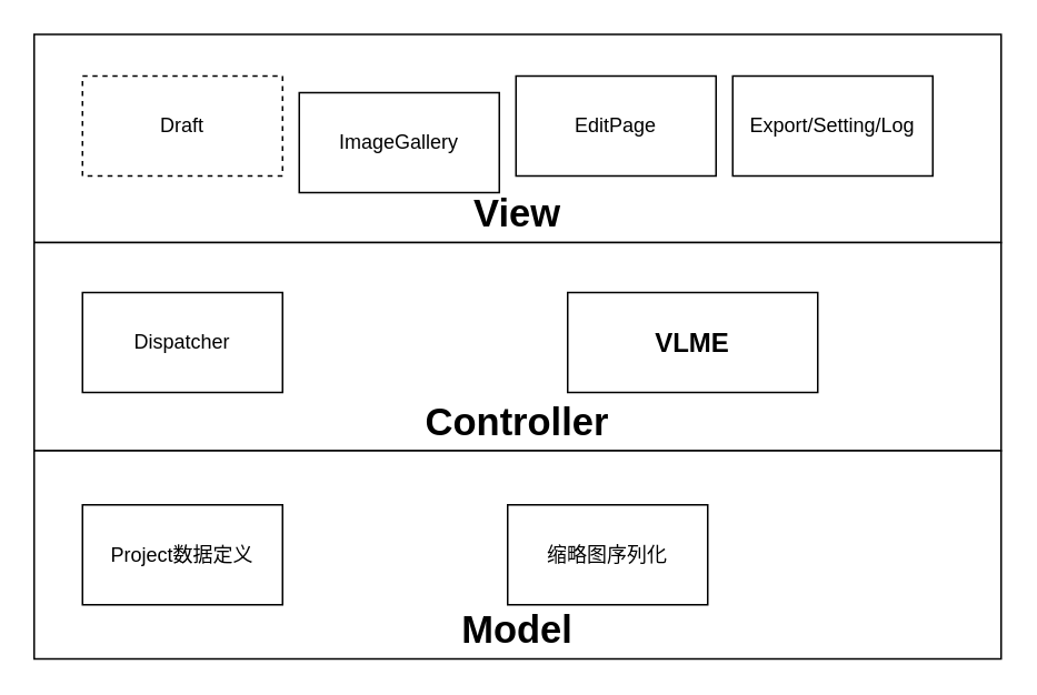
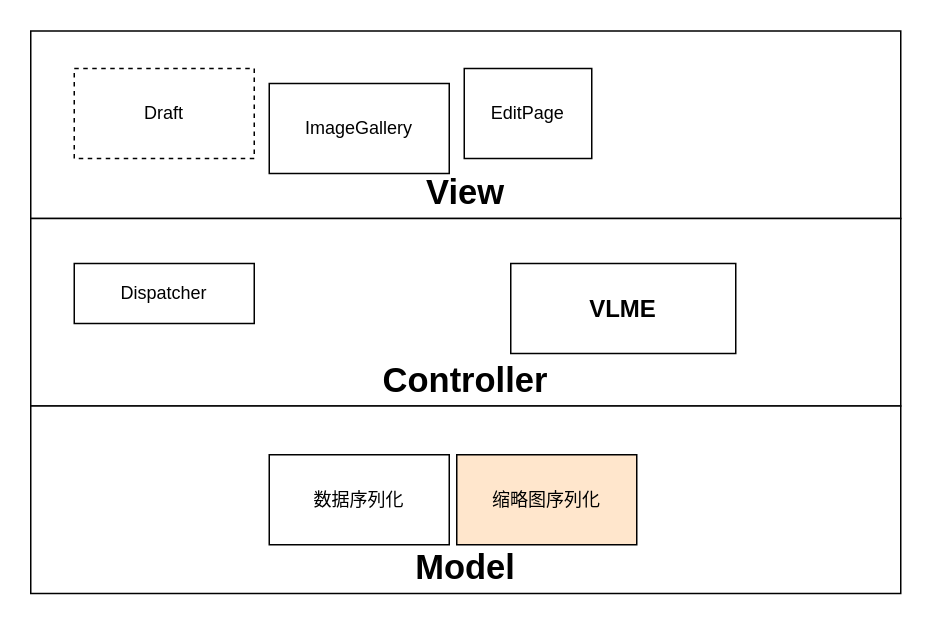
- <mxCell id="5" value="EditPage" style="rounded=0;whiteSpace=wrap;html=1;" vertex="1" parent="1"><mxGeometry x="309" y="45" width="120" height="60" as="geometry" /></mxCell>
+ <mxCell id="5" value="EditPage" style="rounded=0;whiteSpace=wrap;html=1;" vertex="1" parent="1"><mxGeometry x="309" y="45" width="85" height="60" as="geometry" /></mxCell>
- <mxCell id="6" value="Export/Setting/Log" style="rounded=0;whiteSpace=wrap;html=1;" vertex="1" parent="1"><mxGeometry x="439" y="45" width="120" height="60" as="geometry" /></mxCell>
- <mxCell id="10" value="Dispatcher" style="rounded=0;whiteSpace=wrap;html=1;" vertex="1" parent="1"><mxGeometry x="49" y="175" width="120" height="60" as="geometry" /></mxCell>
+ <mxCell id="10" value="Dispatcher" style="rounded=0;whiteSpace=wrap;html=1;" vertex="1" parent="1"><mxGeometry x="49" y="175" width="120" height="40" as="geometry" /></mxCell>
- <mxCell id="11" value="Project数据定义" style="rounded=0;whiteSpace=wrap;html=1;" vertex="1" parent="1"><mxGeometry x="49" y="302.5" width="120" height="60" as="geometry" /></mxCell>
+ <mxCell id="12" value="数据序列化" style="rounded=0;whiteSpace=wrap;html=1;" vertex="1" parent="1"><mxGeometry x="179" y="302.5" width="120" height="60" as="geometry" /></mxCell>
- <mxCell id="13" value="缩略图序列化" style="rounded=0;whiteSpace=wrap;html=1;" vertex="1" parent="1"><mxGeometry x="304" y="302.5" width="120" height="60" as="geometry" /></mxCell>
+ <mxCell id="13" value="缩略图序列化" style="rounded=0;whiteSpace=wrap;html=1;fillColor=#ffe6cc;" vertex="1" parent="1"><mxGeometry x="304" y="302.5" width="120" height="60" as="geometry" /></mxCell>
